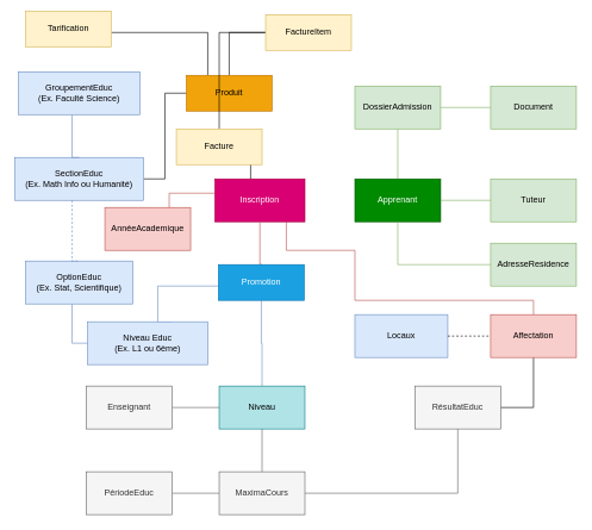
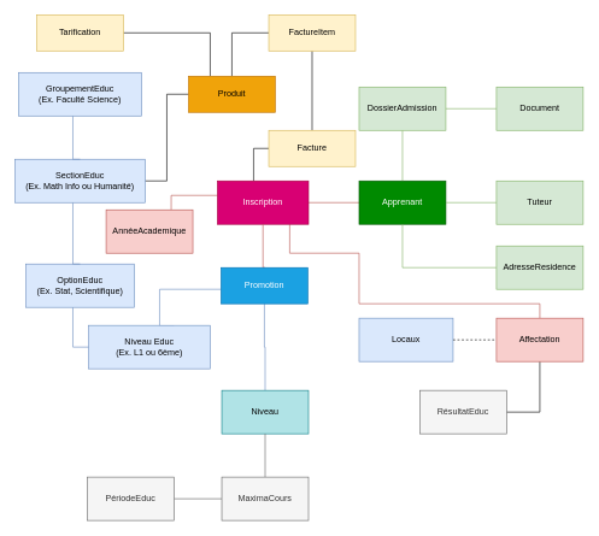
- <mxCell id="43" value="Tarification" style="rounded=0;whiteSpace=wrap;html=1;fillColor=#fff2cc;strokeColor=#d6b656;" vertex="1" parent="1"><mxGeometry x="35" y="15" width="120" height="50" as="geometry" /></mxCell>
+ <mxCell id="43" value="Tarification" style="rounded=0;whiteSpace=wrap;html=1;fillColor=#fff2cc;strokeColor=#d6b656;" vertex="1" parent="1"><mxGeometry x="50" y="20" width="120" height="50" as="geometry" /></mxCell>
- <mxCell id="48" value="Facture" style="rounded=0;whiteSpace=wrap;html=1;fillColor=#fff2cc;strokeColor=#d6b656;" vertex="1" parent="1"><mxGeometry x="246" y="180" width="120" height="50" as="geometry" /></mxCell>
+ <mxCell id="48" value="Facture" style="rounded=0;whiteSpace=wrap;html=1;fillColor=#fff2cc;strokeColor=#d6b656;" vertex="1" parent="1"><mxGeometry x="371" y="180" width="120" height="50" as="geometry" /></mxCell>
+ <mxCell id="2" style="edgeStyle=orthogonalEdgeStyle;rounded=0;orthogonalLoop=1;jettySize=auto;html=1;endArrow=none;endFill=0;fillColor=#f8cecc;strokeColor=#b85450;" edge="1" parent="1" source="3" target="15"><mxGeometry relative="1" as="geometry" /></mxCell>
- <mxCell id="23" style="edgeStyle=orthogonalEdgeStyle;rounded=0;orthogonalLoop=1;jettySize=auto;html=1;entryX=0.5;entryY=0;entryDx=0;entryDy=0;endArrow=none;endFill=0;fillColor=#dae8fc;strokeColor=#6c8ebf;dashed=1;" edge="1" parent="1" source="25" target="22"><mxGeometry relative="1" as="geometry"><Array as="points"><mxPoint x="100" y="365" /></Array></mxGeometry></mxCell>
+ <mxCell id="23" style="edgeStyle=orthogonalEdgeStyle;rounded=0;orthogonalLoop=1;jettySize=auto;html=1;entryX=0.5;entryY=0;entryDx=0;entryDy=0;endArrow=none;endFill=0;fillColor=#dae8fc;strokeColor=#6c8ebf;" edge="1" parent="1" source="25" target="22"><mxGeometry relative="1" as="geometry"><Array as="points"><mxPoint x="100" y="365" /></Array></mxGeometry></mxCell>
- <mxCell id="34" value="Enseignant" style="rounded=0;whiteSpace=wrap;html=1;fillColor=#f5f5f5;fontColor=#333333;strokeColor=#666666;" vertex="1" parent="1"><mxGeometry x="120" y="540" width="120" height="60" as="geometry" /></mxCell>
- <mxCell id="33" style="edgeStyle=orthogonalEdgeStyle;rounded=0;orthogonalLoop=1;jettySize=auto;html=1;entryX=0;entryY=0.5;entryDx=0;entryDy=0;endArrow=none;endFill=0;fillColor=#f5f5f5;strokeColor=#666666;" edge="1" parent="1" source="34" target="32"><mxGeometry relative="1" as="geometry" /></mxCell>
- <mxCell id="37" style="edgeStyle=orthogonalEdgeStyle;rounded=0;orthogonalLoop=1;jettySize=auto;html=1;entryX=1;entryY=0.5;entryDx=0;entryDy=0;endArrow=none;endFill=0;fillColor=#f5f5f5;strokeColor=#666666;" edge="1" parent="1" source="38" target="40"><mxGeometry relative="1" as="geometry"><Array as="points"><mxPoint x="640" y="690" /></Array></mxGeometry></mxCell>
